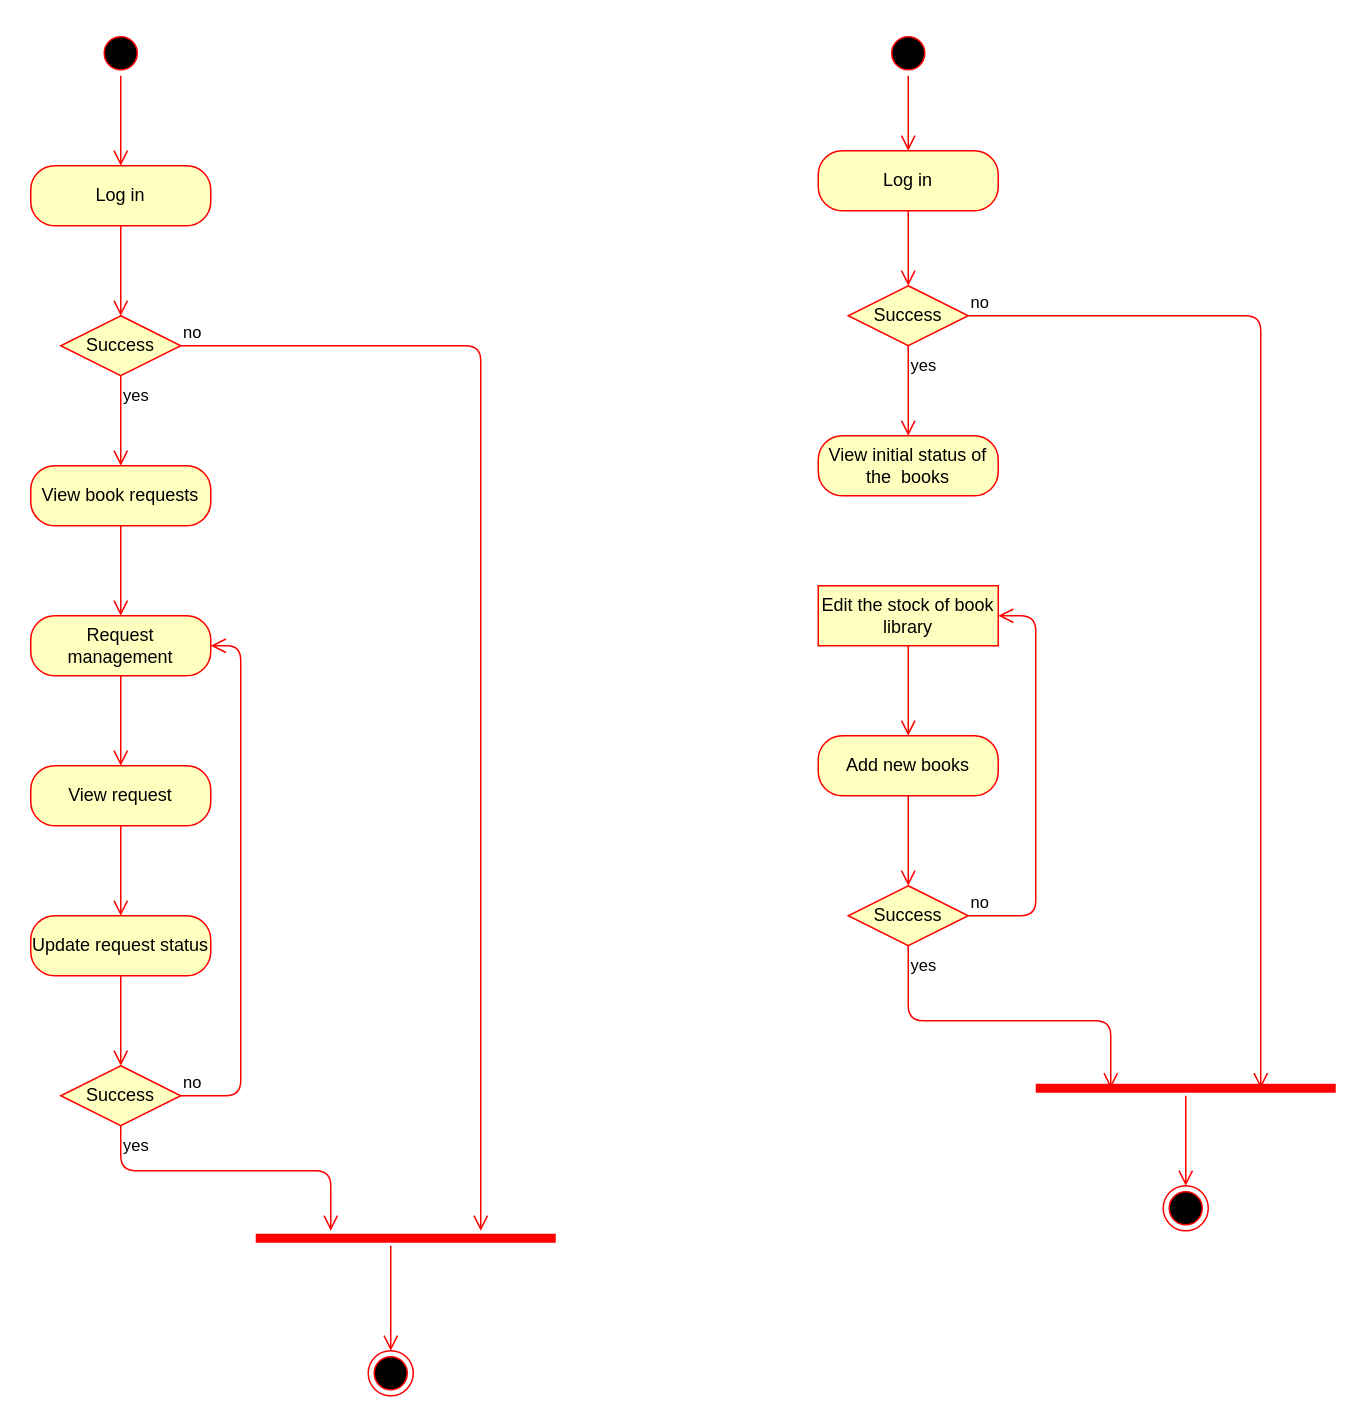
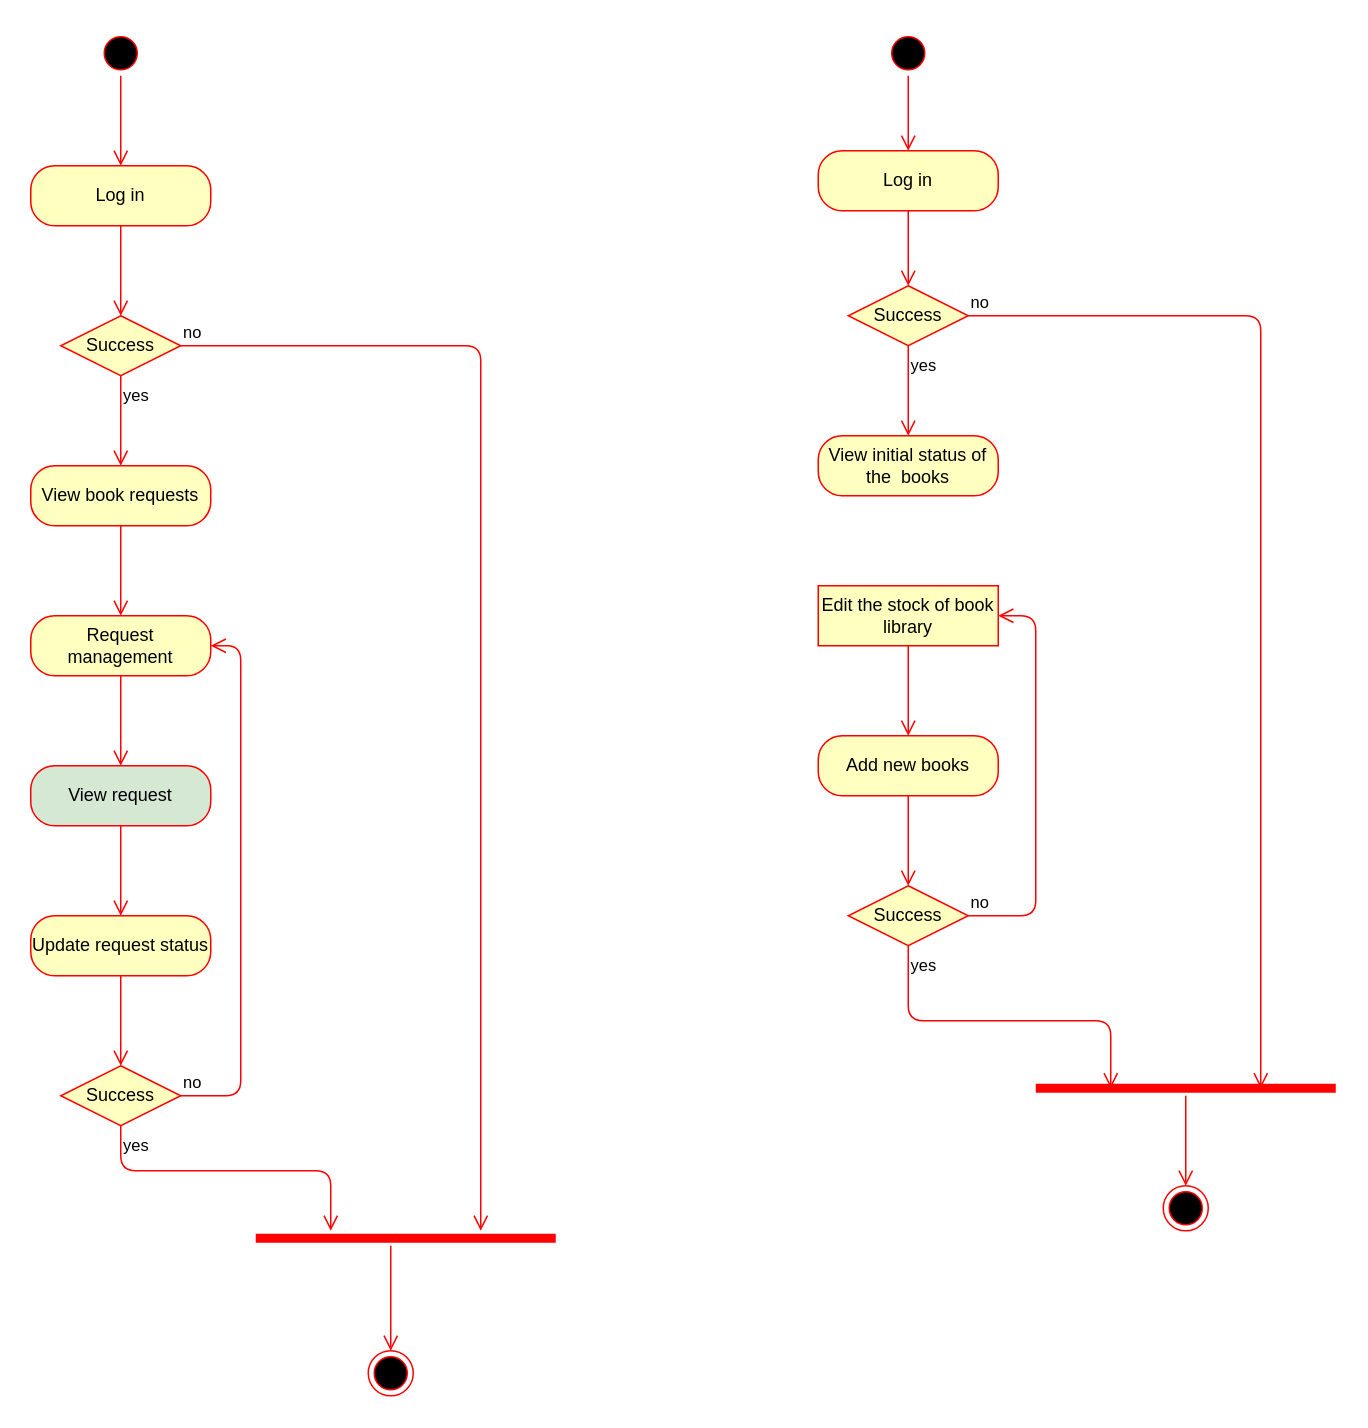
- <mxCell id="13" value="View request" style="rounded=1;whiteSpace=wrap;html=1;arcSize=40;fontColor=#000000;fillColor=#ffffc0;strokeColor=#ff0000;" parent="1" vertex="1"><mxGeometry x="20" y="510" width="120" height="40" as="geometry" /></mxCell>
+ <mxCell id="13" value="View request" style="rounded=1;whiteSpace=wrap;html=1;arcSize=40;fontColor=#000000;fillColor=#d5e8d4;strokeColor=#ff0000;" parent="1" vertex="1"><mxGeometry x="20" y="510" width="120" height="40" as="geometry" /></mxCell>
